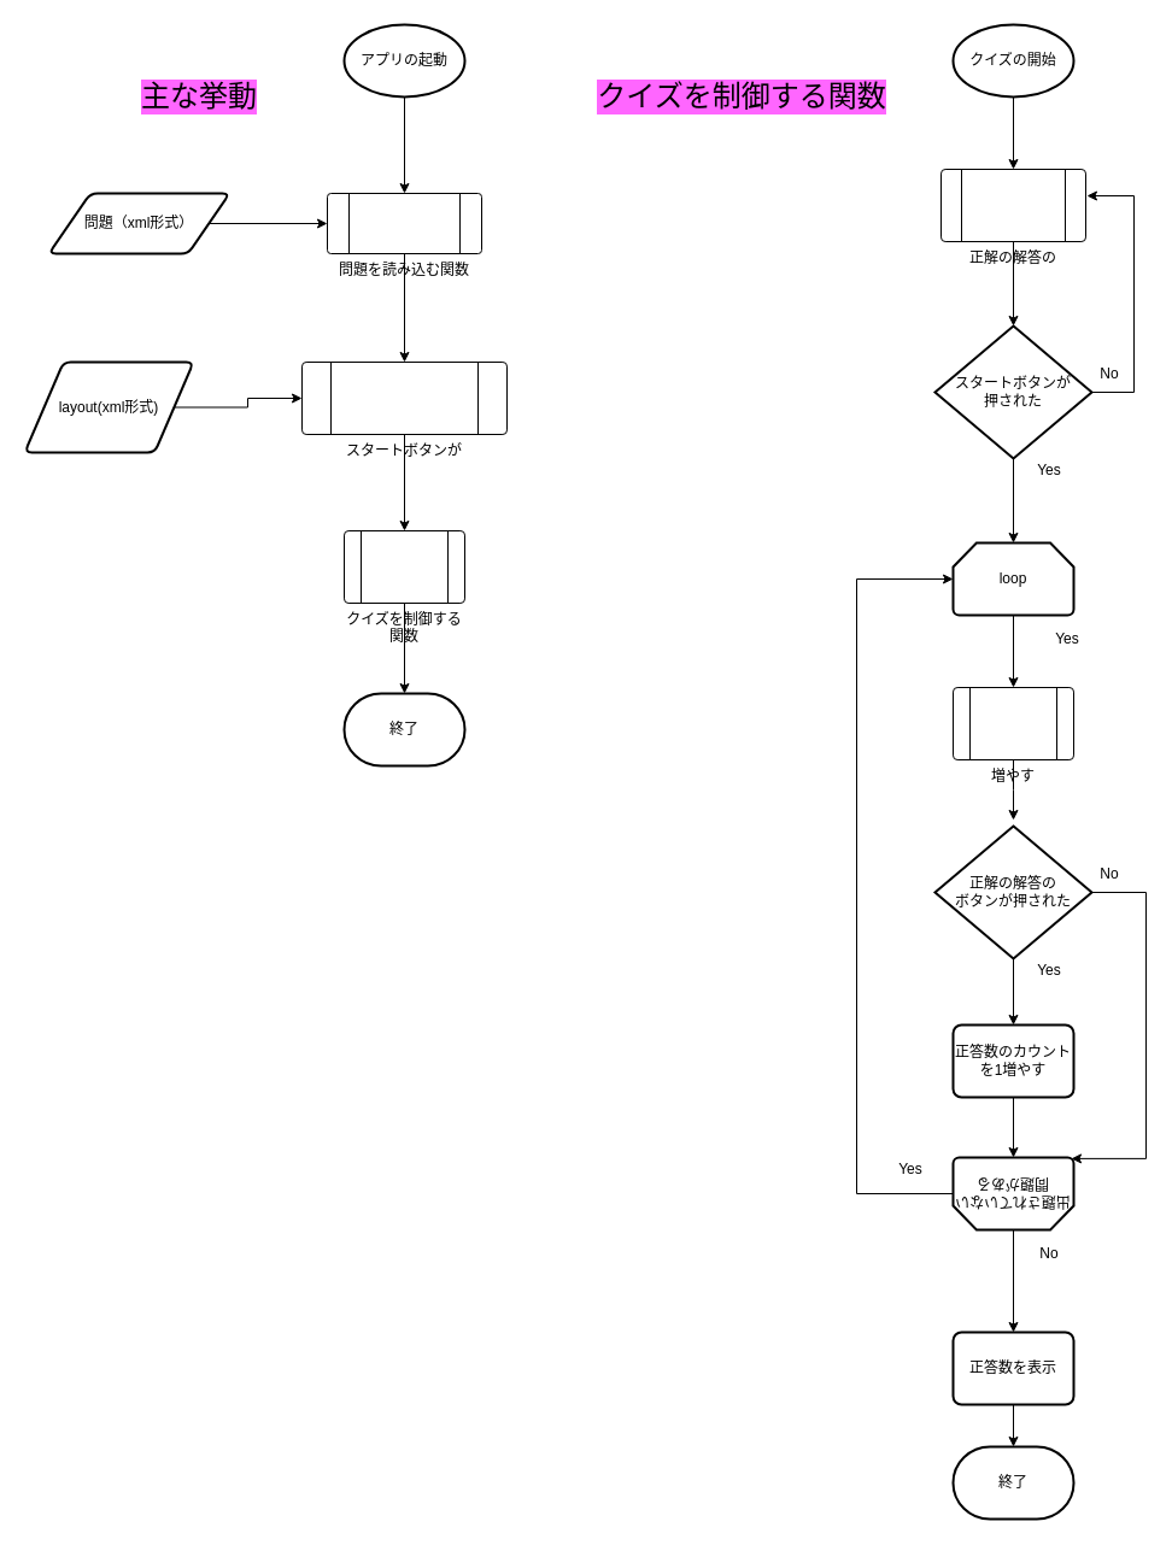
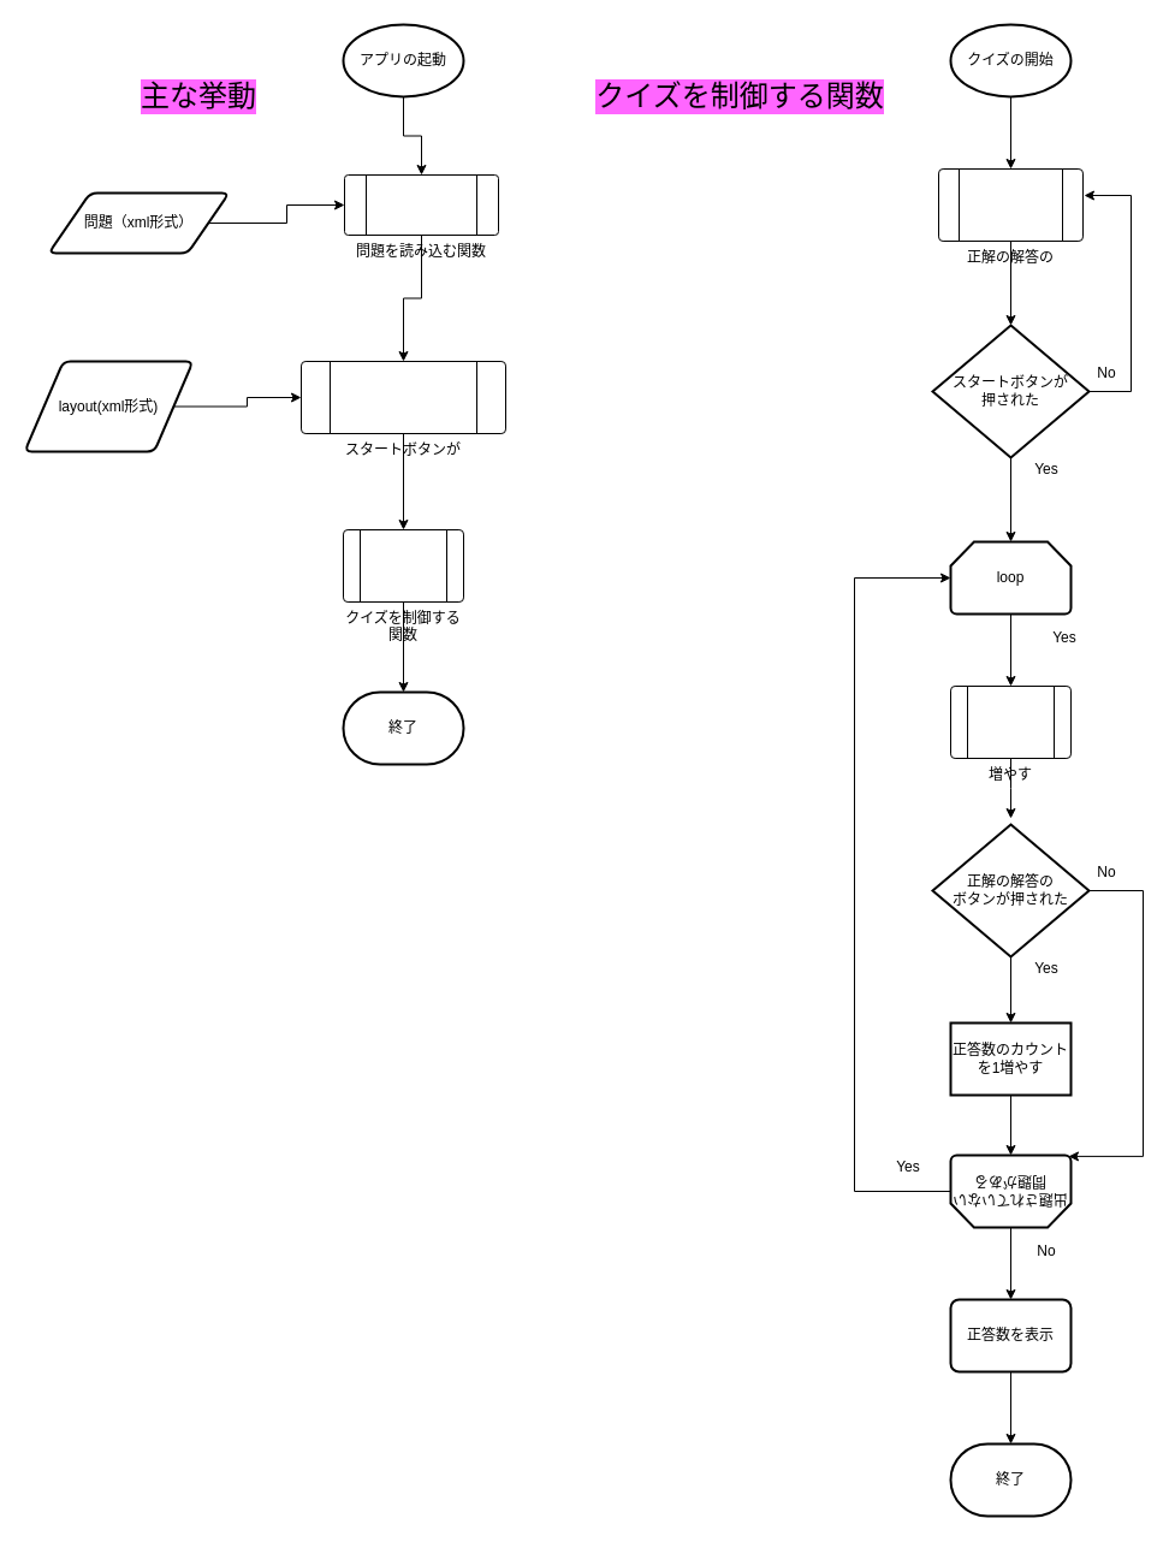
- <mxCell id="7" value="問題を読み込む関数" style="verticalLabelPosition=bottom;verticalAlign=top;html=1;shape=process;whiteSpace=wrap;rounded=1;size=0.14;arcSize=6;" parent="1" vertex="1"><mxGeometry x="271" y="160" width="128" height="50" as="geometry" /></mxCell>
+ <mxCell id="7" value="問題を読み込む関数" style="verticalLabelPosition=bottom;verticalAlign=top;html=1;shape=process;whiteSpace=wrap;rounded=1;size=0.14;arcSize=6;" parent="1" vertex="1"><mxGeometry x="286" y="145" width="128" height="50" as="geometry" /></mxCell>
- <mxCell id="37" value="正答数のカウントを1増やす" style="rounded=1;whiteSpace=wrap;html=1;absoluteArcSize=1;arcSize=14;strokeWidth=2;labelBackgroundColor=none;fontSize=12;" parent="1" vertex="1"><mxGeometry x="790" y="850" width="100" height="60" as="geometry" /></mxCell>
+ <mxCell id="37" value="正答数のカウントを1増やす" style="whiteSpace=wrap;html=1;absoluteArcSize=1;arcSize=14;strokeWidth=2;labelBackgroundColor=none;fontSize=12;rounded=0;" parent="1" vertex="1"><mxGeometry x="790" y="850" width="100" height="60" as="geometry" /></mxCell>
- <mxCell id="44" value="正答数を表示" style="rounded=1;whiteSpace=wrap;html=1;absoluteArcSize=1;arcSize=14;strokeWidth=2;labelBackgroundColor=none;fontSize=12;" parent="1" vertex="1"><mxGeometry x="790" y="1105" width="100" height="60" as="geometry" /></mxCell>
+ <mxCell id="44" value="正答数を表示" style="rounded=1;whiteSpace=wrap;html=1;absoluteArcSize=1;arcSize=14;strokeWidth=2;labelBackgroundColor=none;fontSize=12;" parent="1" vertex="1"><mxGeometry x="790" y="1080" width="100" height="60" as="geometry" /></mxCell>
